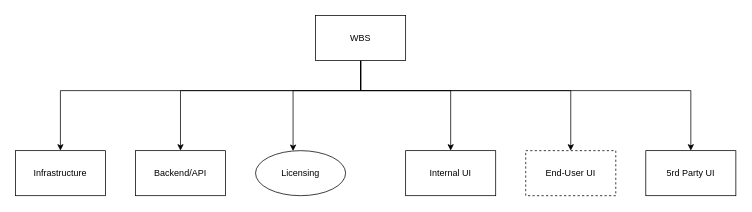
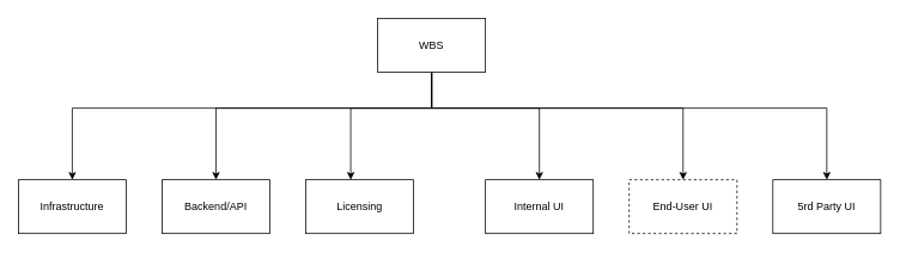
- <mxCell id="13" value="Licensing" style="ellipse;whiteSpace=wrap;html=1;" vertex="1" parent="1"><mxGeometry x="340" y="200" width="120" height="60" as="geometry" /></mxCell>
+ <mxCell id="13" value="Licensing" style="whiteSpace=wrap;html=1;rounded=0;" vertex="1" parent="1"><mxGeometry x="340" y="200" width="120" height="60" as="geometry" /></mxCell>
